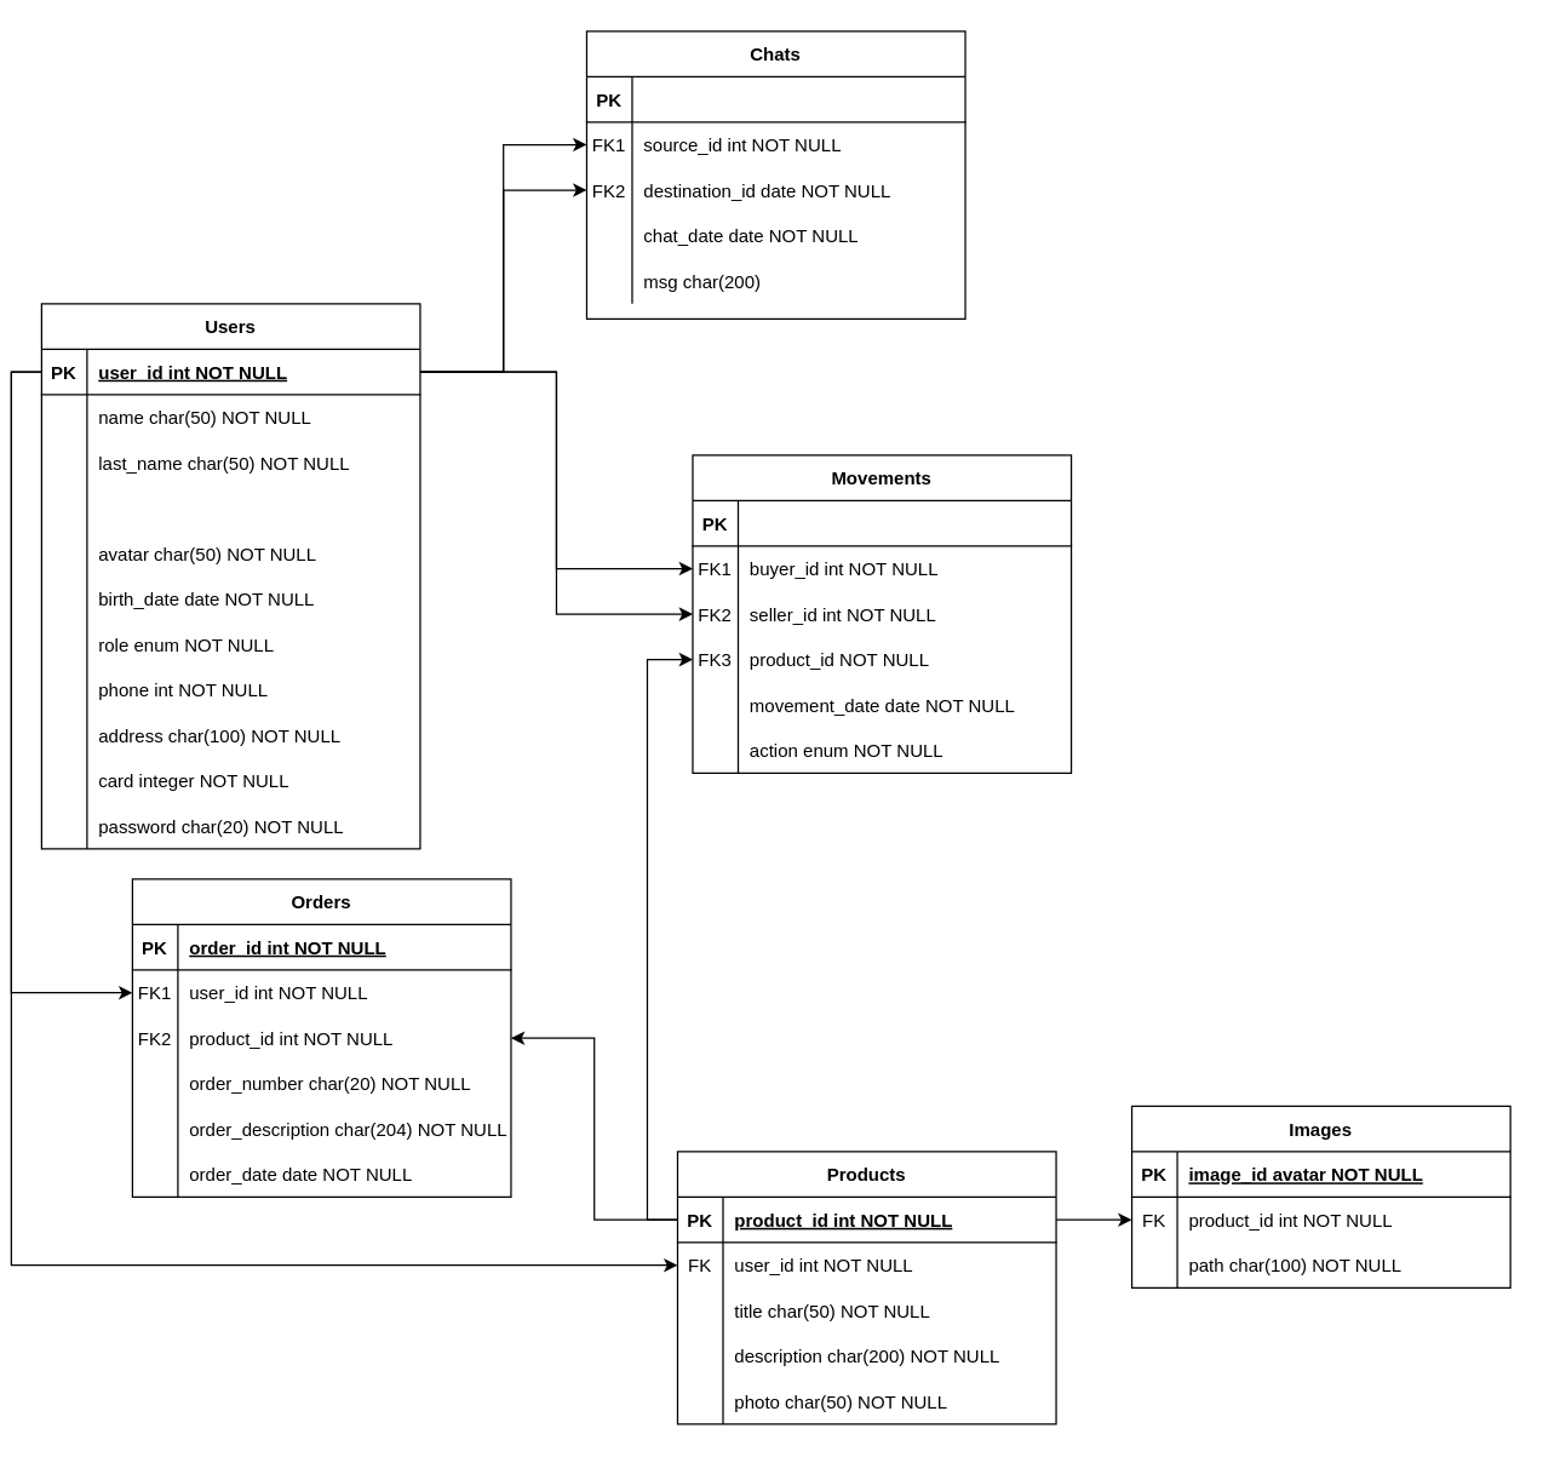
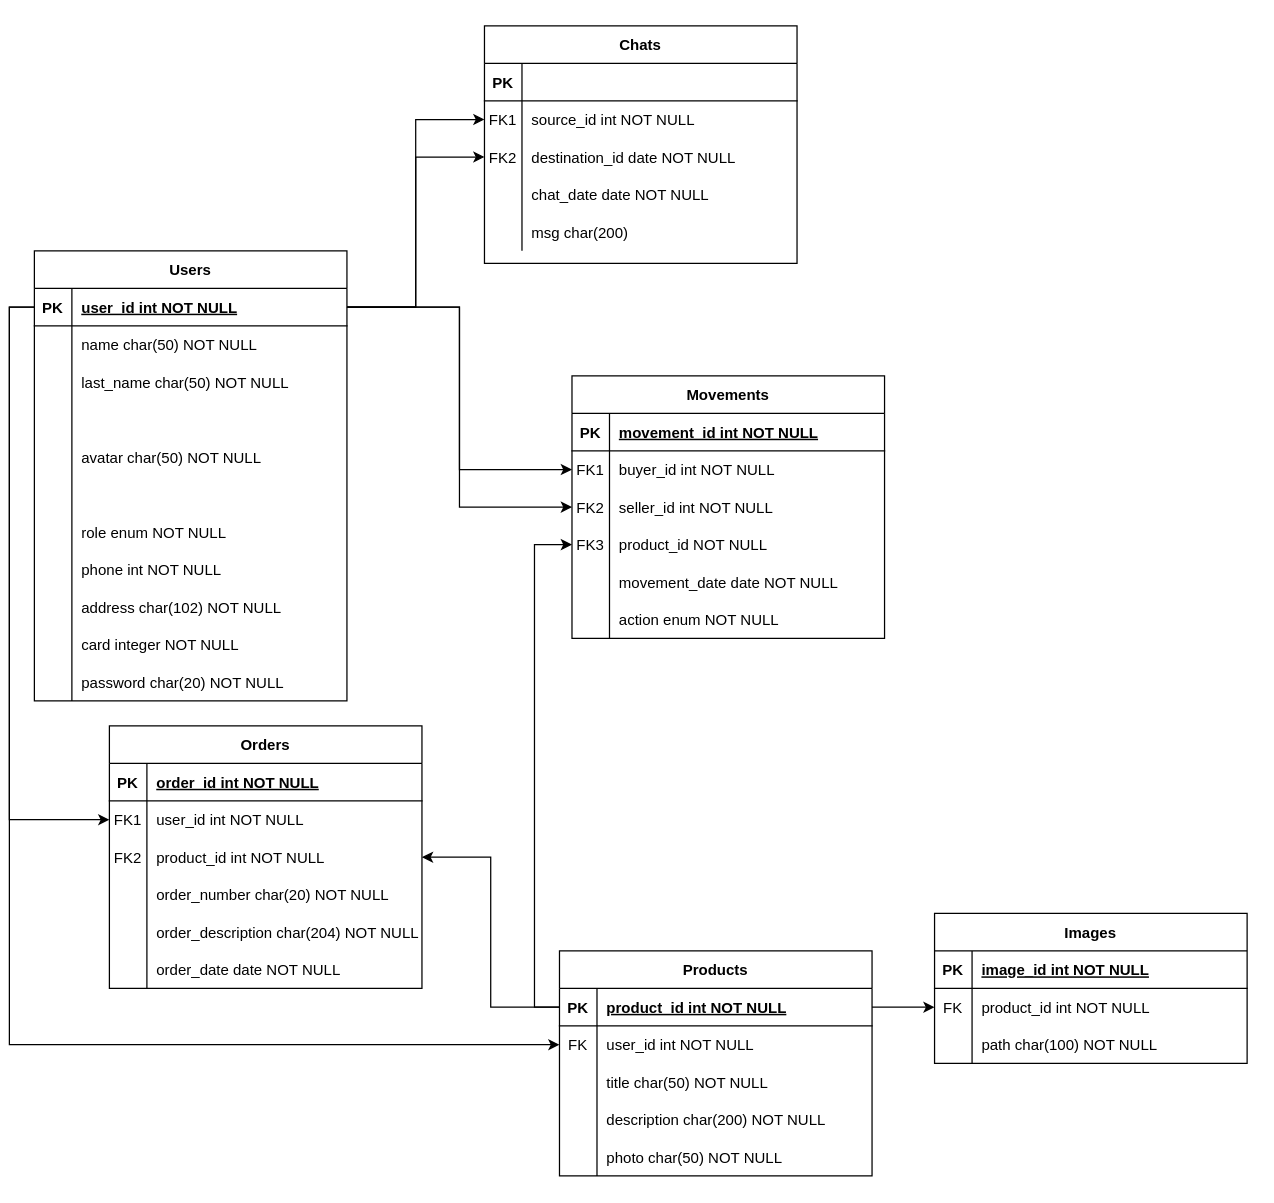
+ <mxCell id="88" value="movement_id int NOT NULL " style="shape=partialRectangle;overflow=hidden;connectable=0;fillColor=none;top=0;left=0;bottom=0;right=0;align=left;spacingLeft=6;fontStyle=5;" parent="86" vertex="1"><mxGeometry x="30" width="220" height="30" as="geometry" /></mxCell>
- <mxCell id="34" value="birth_date date NOT NULL" style="shape=partialRectangle;overflow=hidden;connectable=0;fillColor=none;top=0;left=0;bottom=0;right=0;align=left;spacingLeft=6;" parent="32" vertex="1"><mxGeometry x="30" width="220" height="30" as="geometry" /></mxCell>
- <mxCell id="43" value="address char(100) NOT NULL" style="shape=partialRectangle;overflow=hidden;connectable=0;fillColor=none;top=0;left=0;bottom=0;right=0;align=left;spacingLeft=6;" parent="41" vertex="1"><mxGeometry x="30" width="220" height="30" as="geometry" /></mxCell>
+ <mxCell id="43" value="address char(102) NOT NULL" style="shape=partialRectangle;overflow=hidden;connectable=0;fillColor=none;top=0;left=0;bottom=0;right=0;align=left;spacingLeft=6;" parent="41" vertex="1"><mxGeometry x="30" width="220" height="30" as="geometry" /></mxCell>
- <mxCell id="115" value="image_id avatar NOT NULL " style="shape=partialRectangle;overflow=hidden;connectable=0;fillColor=none;top=0;left=0;bottom=0;right=0;align=left;spacingLeft=6;fontStyle=5;" vertex="1" parent="113"><mxGeometry x="30" width="220" height="30" as="geometry" /></mxCell>
+ <mxCell id="115" value="image_id int NOT NULL " style="shape=partialRectangle;overflow=hidden;connectable=0;fillColor=none;top=0;left=0;bottom=0;right=0;align=left;spacingLeft=6;fontStyle=5;" vertex="1" parent="113"><mxGeometry x="30" width="220" height="30" as="geometry" /></mxCell>
